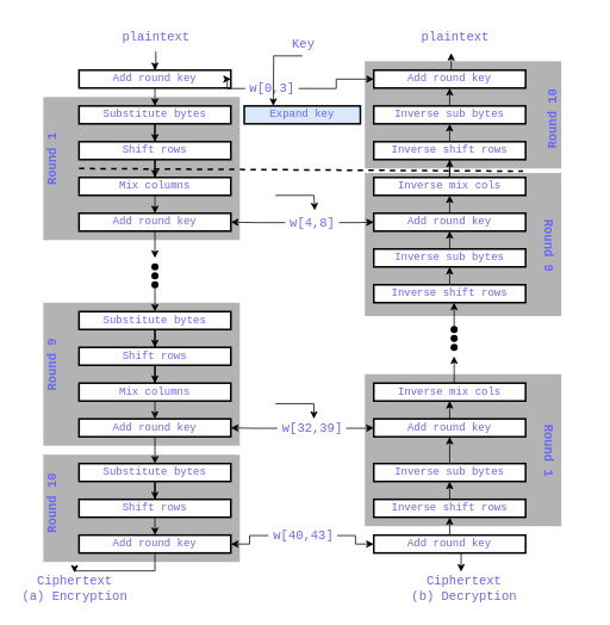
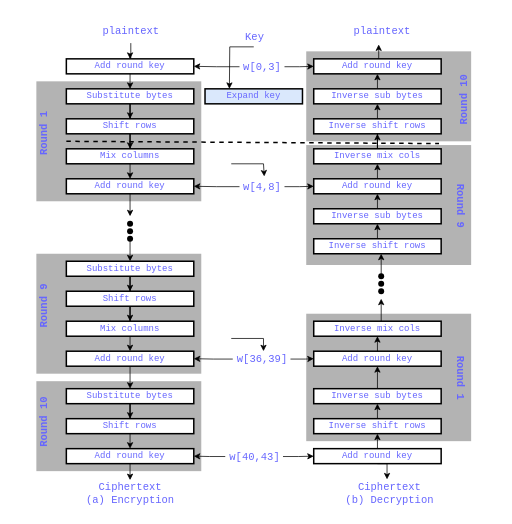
- <mxCell id="93" value="w[0,3]" style="text;html=1;align=center;verticalAlign=middle;resizable=0;points=[];autosize=1;strokeColor=none;fillColor=none;fontSize=14;rounded=0;fontColor=#6666FF;fontFamily=Courier New;" vertex="1" parent="1"><mxGeometry x="274" y="88" width="60" height="21" as="geometry" /></mxCell>
+ <mxCell id="93" value="w[0,3]" style="text;html=1;align=center;verticalAlign=middle;resizable=0;points=[];autosize=1;strokeColor=none;fillColor=none;fontSize=14;rounded=0;fontColor=#6666FF;fontFamily=Courier New;" vertex="1" parent="1"><mxGeometry x="319" y="78" width="60" height="21" as="geometry" /></mxCell>
- <mxCell id="84" value="w[32,39]" style="text;html=1;align=center;verticalAlign=middle;resizable=0;points=[];autosize=1;strokeColor=none;fillColor=none;fontSize=14;rounded=0;fontColor=#6666FF;fontFamily=Courier New;" vertex="1" parent="1"><mxGeometry x="310" y="468" width="77" height="21" as="geometry" /></mxCell>
+ <mxCell id="84" value="w[36,39]" style="text;html=1;align=center;verticalAlign=middle;resizable=0;points=[];autosize=1;strokeColor=none;fillColor=none;fontSize=14;rounded=0;fontColor=#6666FF;fontFamily=Courier New;" vertex="1" parent="1"><mxGeometry x="310" y="468" width="77" height="21" as="geometry" /></mxCell>
- <mxCell id="87" value="w[40,43]" style="text;html=1;align=center;verticalAlign=middle;resizable=0;points=[];autosize=1;strokeColor=none;fillColor=none;fontSize=14;rounded=0;fontColor=#6666FF;fontFamily=Courier New;" vertex="1" parent="1"><mxGeometry x="300" y="588" width="77" height="21" as="geometry" /></mxCell>
+ <mxCell id="87" value="w[40,43]" style="text;html=1;align=center;verticalAlign=middle;resizable=0;points=[];autosize=1;strokeColor=none;fillColor=none;fontSize=14;rounded=0;fontColor=#6666FF;fontFamily=Courier New;" vertex="1" parent="1"><mxGeometry x="300" y="598" width="77" height="21" as="geometry" /></mxCell>
- <mxCell id="80" value="Ciphertext&lt;br&gt;(a) Encryption" style="text;html=1;align=center;verticalAlign=middle;resizable=0;points=[];autosize=1;strokeColor=none;fillColor=none;fontSize=14;rounded=0;fontColor=#6666FF;fontFamily=Courier New;" vertex="1" parent="1"><mxGeometry x="19" y="639" width="128" height="38" as="geometry" /></mxCell>
+ <mxCell id="80" value="Ciphertext&lt;br&gt;(a) Encryption" style="text;html=1;align=center;verticalAlign=middle;resizable=0;points=[];autosize=1;strokeColor=none;fillColor=none;fontSize=14;rounded=0;fontColor=#6666FF;fontFamily=Courier New;" vertex="1" parent="1"><mxGeometry x="109" y="639" width="128" height="38" as="geometry" /></mxCell>
